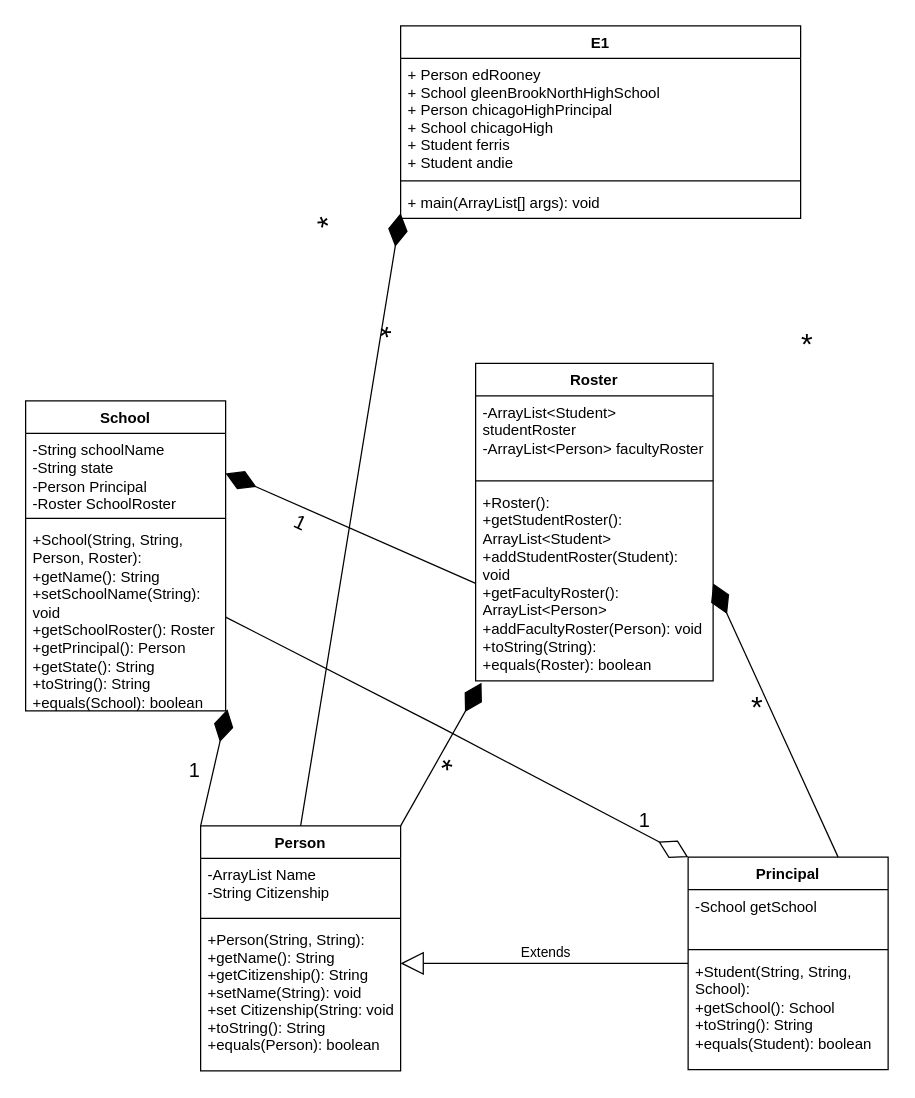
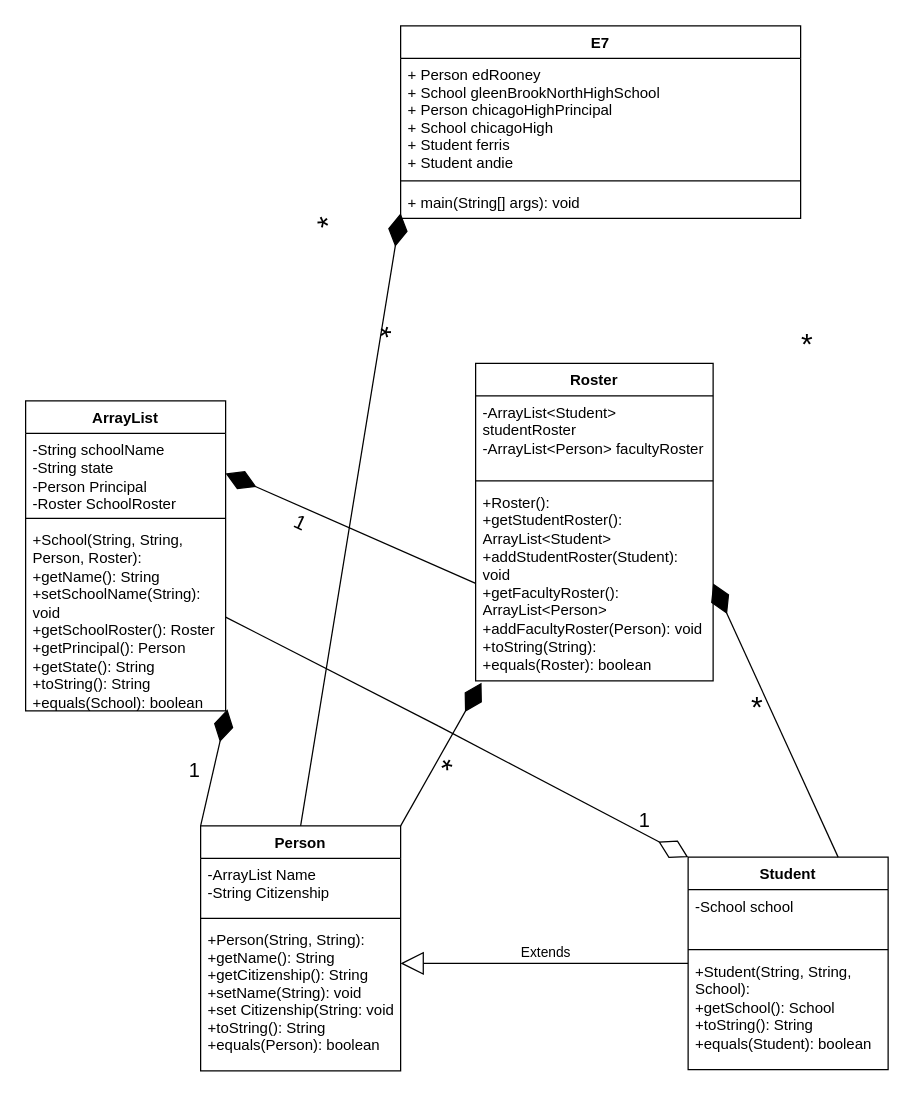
- <mxCell id="24" value="E1" style="swimlane;fontStyle=1;align=center;verticalAlign=top;childLayout=stackLayout;horizontal=1;startSize=26;horizontalStack=0;resizeParent=1;resizeParentMax=0;resizeLast=0;collapsible=1;marginBottom=0;" vertex="1" parent="1"><mxGeometry x="320" y="20" width="320" height="154" as="geometry" /></mxCell>
+ <mxCell id="24" value="E7" style="swimlane;fontStyle=1;align=center;verticalAlign=top;childLayout=stackLayout;horizontal=1;startSize=26;horizontalStack=0;resizeParent=1;resizeParentMax=0;resizeLast=0;collapsible=1;marginBottom=0;" vertex="1" parent="1"><mxGeometry x="320" y="20" width="320" height="154" as="geometry" /></mxCell>
- <mxCell id="27" value="+ main(ArrayList[] args): void" style="text;strokeColor=none;fillColor=none;align=left;verticalAlign=top;spacingLeft=4;spacingRight=4;overflow=hidden;rotatable=0;points=[[0,0.5],[1,0.5]];portConstraint=eastwest;" vertex="1" parent="24"><mxGeometry y="128" width="320" height="26" as="geometry" /></mxCell>
+ <mxCell id="27" value="+ main(String[] args): void" style="text;strokeColor=none;fillColor=none;align=left;verticalAlign=top;spacingLeft=4;spacingRight=4;overflow=hidden;rotatable=0;points=[[0,0.5],[1,0.5]];portConstraint=eastwest;" vertex="1" parent="24"><mxGeometry y="128" width="320" height="26" as="geometry" /></mxCell>
- <mxCell id="11" value="School" style="swimlane;fontStyle=1;align=center;verticalAlign=top;childLayout=stackLayout;horizontal=1;startSize=26;horizontalStack=0;resizeParent=1;resizeParentMax=0;resizeLast=0;collapsible=1;marginBottom=0;" vertex="1" parent="1"><mxGeometry x="20" y="320" width="160" height="248" as="geometry" /></mxCell>
+ <mxCell id="11" value="ArrayList" style="swimlane;fontStyle=1;align=center;verticalAlign=top;childLayout=stackLayout;horizontal=1;startSize=26;horizontalStack=0;resizeParent=1;resizeParentMax=0;resizeLast=0;collapsible=1;marginBottom=0;" vertex="1" parent="1"><mxGeometry x="20" y="320" width="160" height="248" as="geometry" /></mxCell>
- <mxCell id="6" value="Principal" style="swimlane;fontStyle=1;align=center;verticalAlign=top;childLayout=stackLayout;horizontal=1;startSize=26;horizontalStack=0;resizeParent=1;resizeParentMax=0;resizeLast=0;collapsible=1;marginBottom=0;" vertex="1" parent="1"><mxGeometry x="550" y="685" width="160" height="170" as="geometry" /></mxCell>
+ <mxCell id="6" value="Student" style="swimlane;fontStyle=1;align=center;verticalAlign=top;childLayout=stackLayout;horizontal=1;startSize=26;horizontalStack=0;resizeParent=1;resizeParentMax=0;resizeLast=0;collapsible=1;marginBottom=0;" vertex="1" parent="1"><mxGeometry x="550" y="685" width="160" height="170" as="geometry" /></mxCell>
- <mxCell id="7" value="-School getSchool" style="text;strokeColor=none;fillColor=none;align=left;verticalAlign=top;spacingLeft=4;spacingRight=4;overflow=hidden;rotatable=0;points=[[0,0.5],[1,0.5]];portConstraint=eastwest;whiteSpace=wrap;" vertex="1" parent="6"><mxGeometry y="26" width="160" height="44" as="geometry" /></mxCell>
+ <mxCell id="7" value="-School school" style="text;strokeColor=none;fillColor=none;align=left;verticalAlign=top;spacingLeft=4;spacingRight=4;overflow=hidden;rotatable=0;points=[[0,0.5],[1,0.5]];portConstraint=eastwest;whiteSpace=wrap;" vertex="1" parent="6"><mxGeometry y="26" width="160" height="44" as="geometry" /></mxCell>
